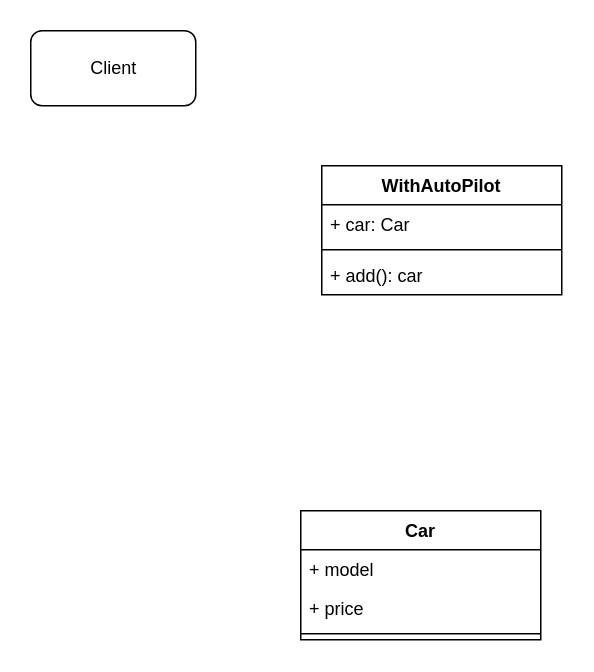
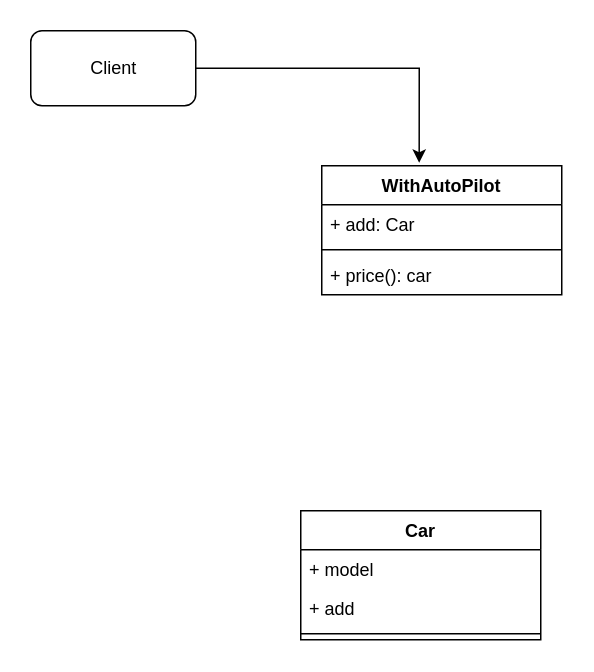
+ <mxCell id="10" style="edgeStyle=orthogonalEdgeStyle;rounded=0;orthogonalLoop=1;jettySize=auto;html=1;exitX=1;exitY=0.5;exitDx=0;exitDy=0;entryX=0.406;entryY=-0.023;entryDx=0;entryDy=0;entryPerimeter=0;" edge="1" parent="1" source="11" target="6"><mxGeometry relative="1" as="geometry" /></mxCell>
- <mxCell id="7" value="+ car: Car" style="text;strokeColor=none;fillColor=none;align=left;verticalAlign=top;spacingLeft=4;spacingRight=4;overflow=hidden;rotatable=0;points=[[0,0.5],[1,0.5]];portConstraint=eastwest;" vertex="1" parent="6"><mxGeometry y="26" width="160" height="26" as="geometry" /></mxCell>
+ <mxCell id="7" value="+ add: Car" style="text;strokeColor=none;fillColor=none;align=left;verticalAlign=top;spacingLeft=4;spacingRight=4;overflow=hidden;rotatable=0;points=[[0,0.5],[1,0.5]];portConstraint=eastwest;" vertex="1" parent="6"><mxGeometry y="26" width="160" height="26" as="geometry" /></mxCell>
- <mxCell id="9" value="+ add(): car" style="text;strokeColor=none;fillColor=none;align=left;verticalAlign=top;spacingLeft=4;spacingRight=4;overflow=hidden;rotatable=0;points=[[0,0.5],[1,0.5]];portConstraint=eastwest;" vertex="1" parent="6"><mxGeometry y="60" width="160" height="26" as="geometry" /></mxCell>
+ <mxCell id="9" value="+ price(): car" style="text;strokeColor=none;fillColor=none;align=left;verticalAlign=top;spacingLeft=4;spacingRight=4;overflow=hidden;rotatable=0;points=[[0,0.5],[1,0.5]];portConstraint=eastwest;" vertex="1" parent="6"><mxGeometry y="60" width="160" height="26" as="geometry" /></mxCell>
- <mxCell id="4" value="+ price" style="text;strokeColor=none;fillColor=none;align=left;verticalAlign=top;spacingLeft=4;spacingRight=4;overflow=hidden;rotatable=0;points=[[0,0.5],[1,0.5]];portConstraint=eastwest;" vertex="1" parent="2"><mxGeometry y="52" width="160" height="26" as="geometry" /></mxCell>
+ <mxCell id="4" value="+ add" style="text;strokeColor=none;fillColor=none;align=left;verticalAlign=top;spacingLeft=4;spacingRight=4;overflow=hidden;rotatable=0;points=[[0,0.5],[1,0.5]];portConstraint=eastwest;" vertex="1" parent="2"><mxGeometry y="52" width="160" height="26" as="geometry" /></mxCell>
